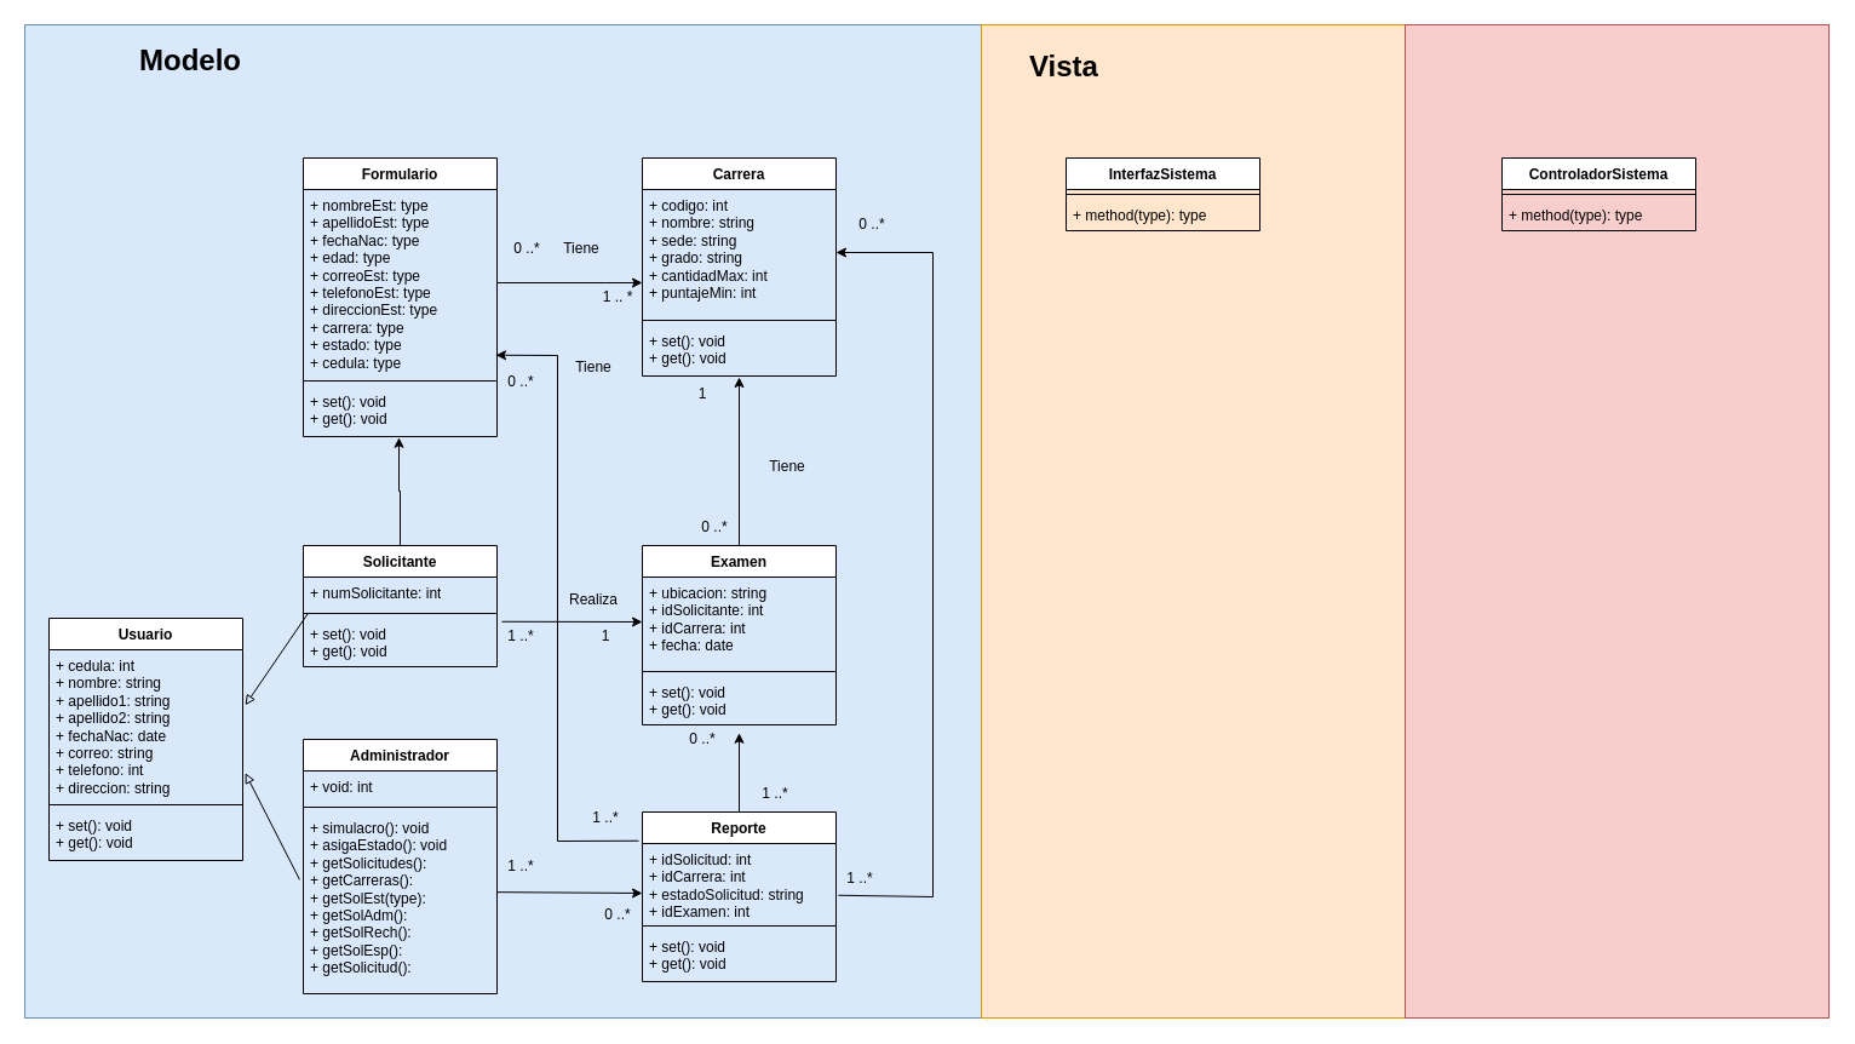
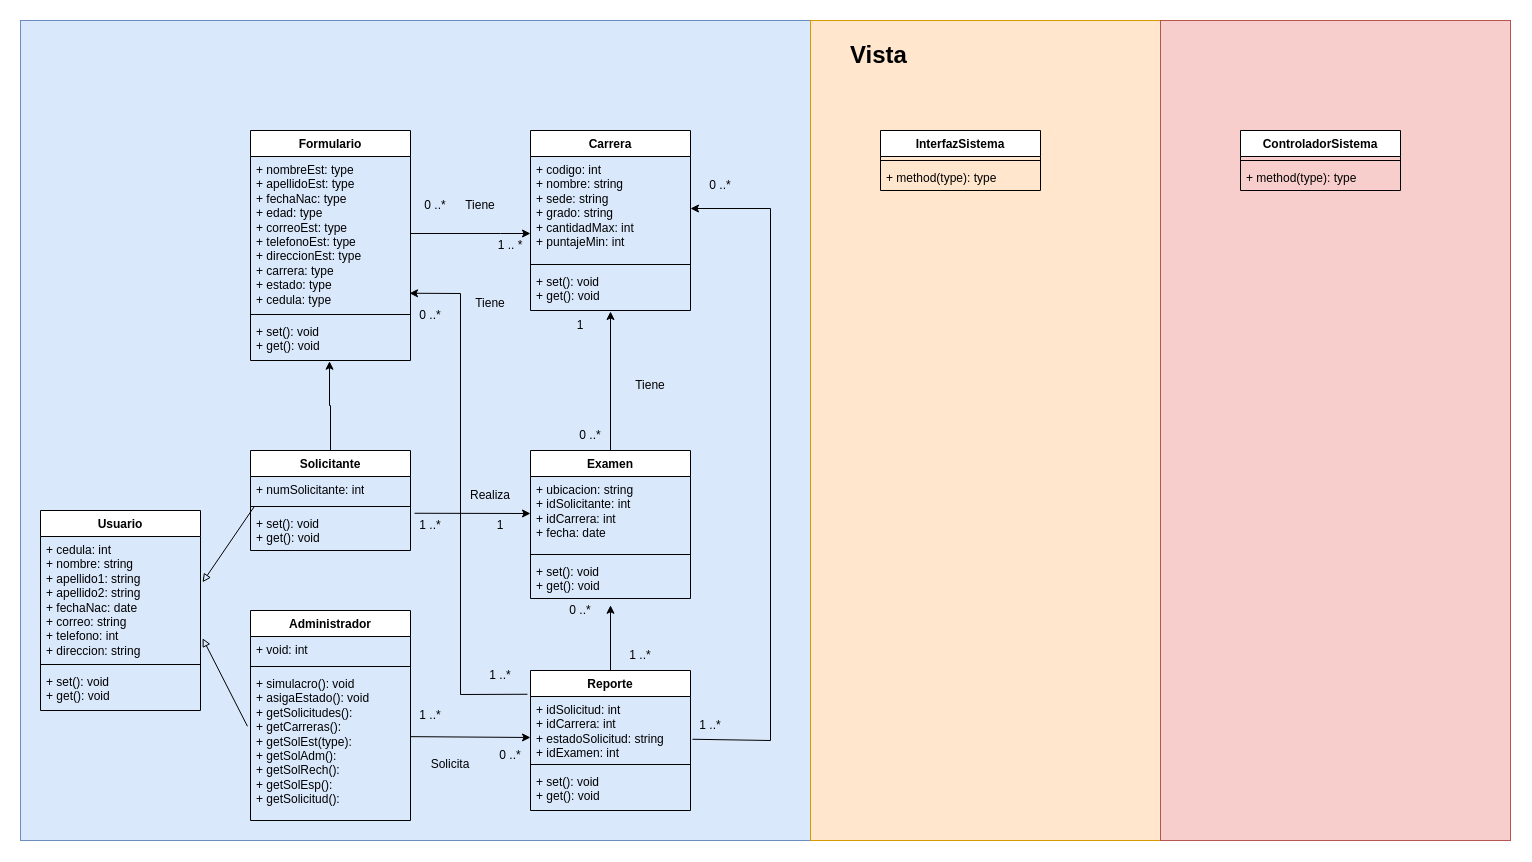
- <mxCell id="33" value="&lt;h1&gt;Modelo&lt;/h1&gt;" style="text;html=1;strokeColor=none;fillColor=none;spacing=5;spacingTop=-20;whiteSpace=wrap;overflow=hidden;rounded=0;" vertex="1" parent="1"><mxGeometry x="110" y="30" width="100" height="40" as="geometry" /></mxCell>
+ <mxCell id="46" value="Solicita" style="text;html=1;strokeColor=none;fillColor=none;align=center;verticalAlign=middle;whiteSpace=wrap;rounded=0;" vertex="1" parent="1"><mxGeometry x="420" y="749" width="60" height="30" as="geometry" /></mxCell>
